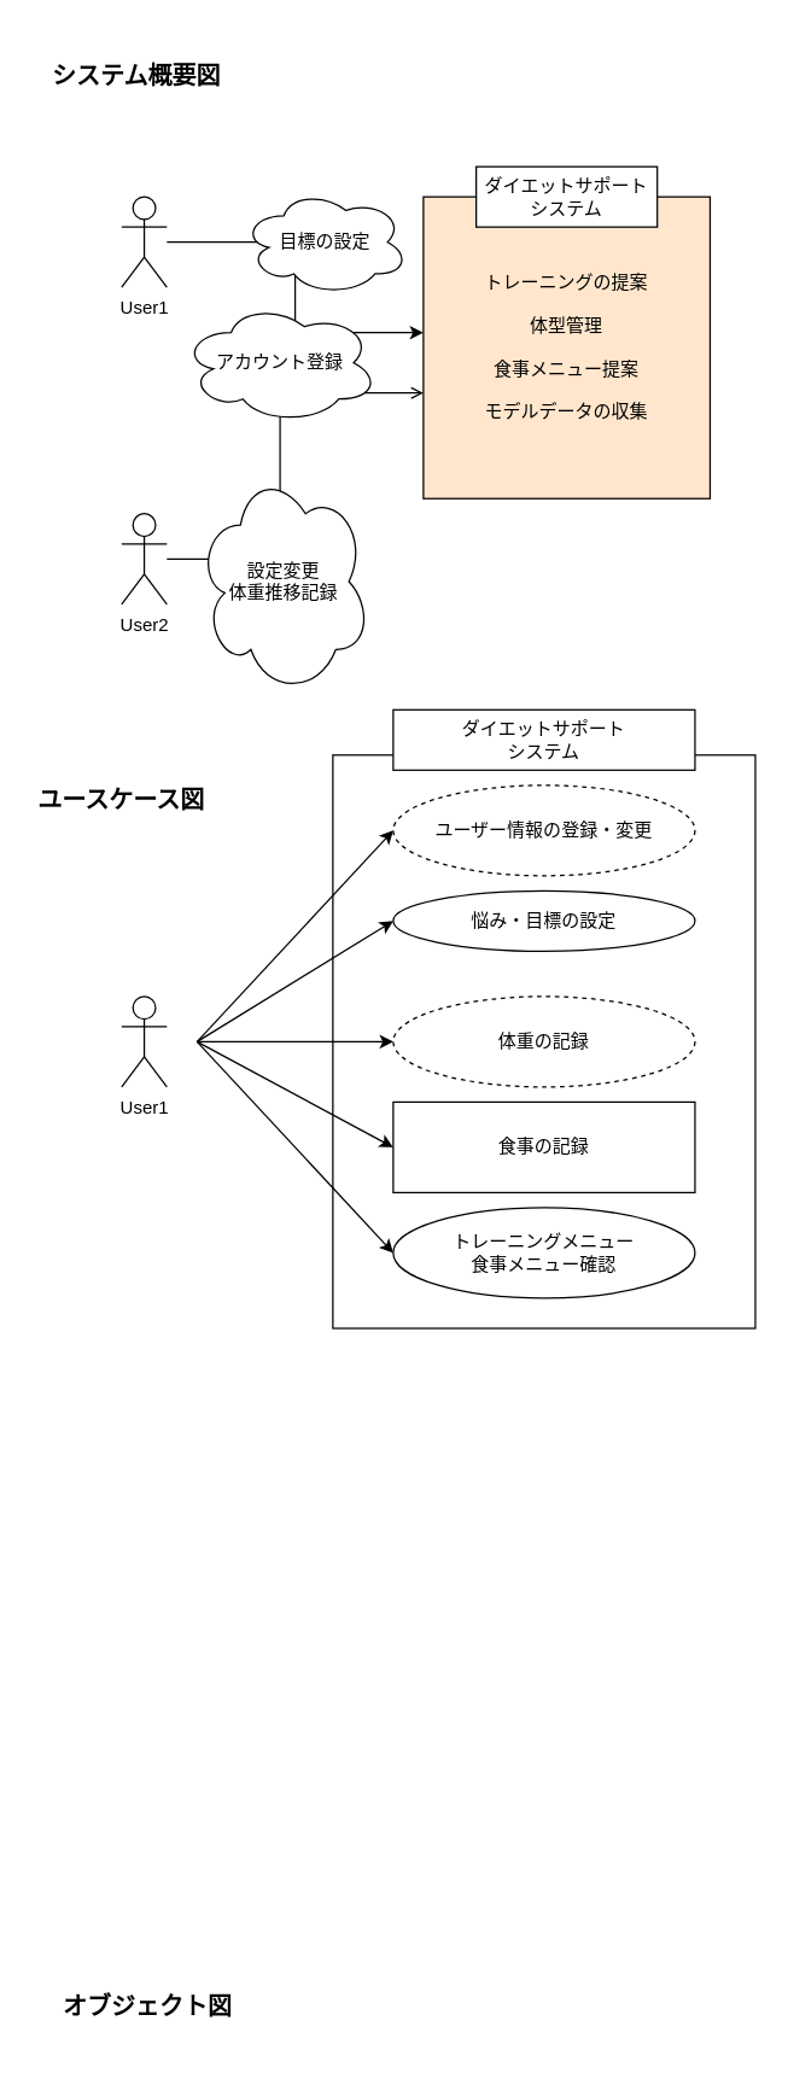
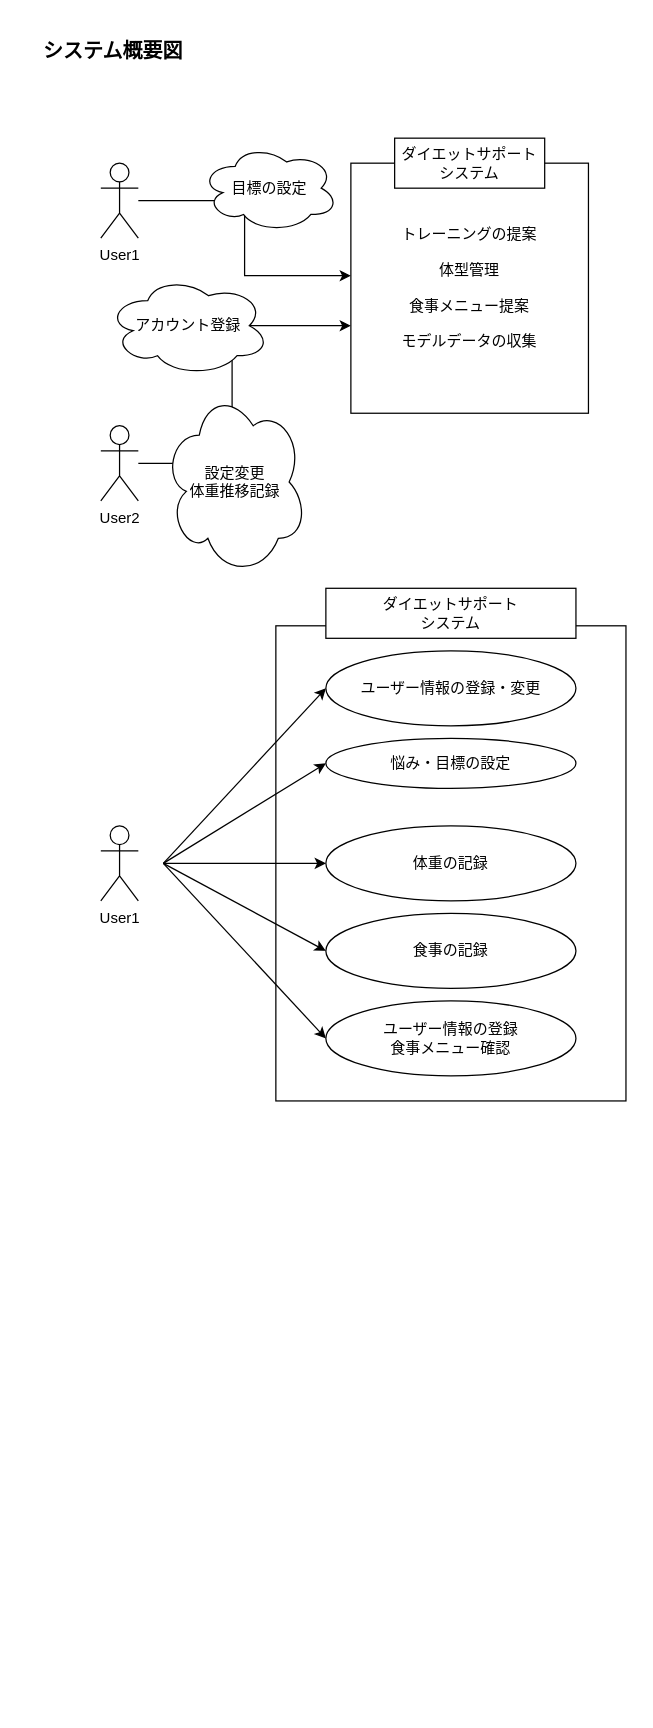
- <mxCell id="10" value="&lt;font style=&quot;font-size: 16px;&quot;&gt;&lt;b style=&quot;&quot;&gt;システム概要図&lt;/b&gt;&lt;/font&gt;" style="text;html=1;align=center;verticalAlign=middle;whiteSpace=wrap;rounded=0;" parent="1" vertex="1"><mxGeometry x="30" y="20" width="120" height="60" as="geometry" /></mxCell>
+ <mxCell id="10" value="&lt;font style=&quot;font-size: 16px;&quot;&gt;&lt;b style=&quot;&quot;&gt;システム概要図&lt;/b&gt;&lt;/font&gt;" style="text;html=1;align=center;verticalAlign=middle;whiteSpace=wrap;rounded=0;" parent="1" vertex="1"><mxGeometry x="30" y="10" width="120" height="60" as="geometry" /></mxCell>
- <mxCell id="8" value="目標の設定" style="ellipse;shape=cloud;whiteSpace=wrap;html=1;" parent="1" vertex="1"><mxGeometry x="160" y="125" width="110" height="70" as="geometry" /></mxCell>
+ <mxCell id="8" value="目標の設定" style="ellipse;shape=cloud;whiteSpace=wrap;html=1;" parent="1" vertex="1"><mxGeometry x="160" y="115" width="110" height="70" as="geometry" /></mxCell>
- <mxCell id="5" value="トレーニングの提案&lt;div&gt;&lt;br&gt;&lt;/div&gt;&lt;div&gt;体型管理&lt;/div&gt;&lt;div&gt;&lt;br&gt;&lt;/div&gt;&lt;div&gt;食事メニュー提案&lt;/div&gt;&lt;div&gt;&lt;br&gt;&lt;/div&gt;&lt;div&gt;モデルデータの収集&lt;/div&gt;" style="rounded=0;whiteSpace=wrap;html=1;fillColor=#ffe6cc;" parent="1" vertex="1"><mxGeometry x="280" y="130" width="190" height="200" as="geometry" /></mxCell>
+ <mxCell id="5" value="トレーニングの提案&lt;div&gt;&lt;br&gt;&lt;/div&gt;&lt;div&gt;体型管理&lt;/div&gt;&lt;div&gt;&lt;br&gt;&lt;/div&gt;&lt;div&gt;食事メニュー提案&lt;/div&gt;&lt;div&gt;&lt;br&gt;&lt;/div&gt;&lt;div&gt;モデルデータの収集&lt;/div&gt;" style="rounded=0;whiteSpace=wrap;html=1;" parent="1" vertex="1"><mxGeometry x="280" y="130" width="190" height="200" as="geometry" /></mxCell>
- <mxCell id="9" value="アカウント登録" style="ellipse;shape=cloud;whiteSpace=wrap;html=1;" parent="1" vertex="1"><mxGeometry x="120" y="200" width="130" height="80" as="geometry" /></mxCell>
+ <mxCell id="9" value="アカウント登録" style="ellipse;shape=cloud;whiteSpace=wrap;html=1;" parent="1" vertex="1"><mxGeometry x="85" y="220" width="130" height="80" as="geometry" /></mxCell>
- <mxCell id="3" style="edgeStyle=orthogonalEdgeStyle;rounded=0;orthogonalLoop=1;jettySize=auto;html=1;endArrow=open;" parent="1" source="4" target="5" edge="1"><mxGeometry relative="1" as="geometry"><Array as="points"><mxPoint x="185" y="370" /><mxPoint x="185" y="260" /></Array></mxGeometry></mxCell>
+ <mxCell id="3" style="edgeStyle=orthogonalEdgeStyle;rounded=0;orthogonalLoop=1;jettySize=auto;html=1;" parent="1" source="4" target="5" edge="1"><mxGeometry relative="1" as="geometry"><Array as="points"><mxPoint x="185" y="370" /><mxPoint x="185" y="260" /></Array></mxGeometry></mxCell>
- <mxCell id="12" value="&lt;font style=&quot;font-size: 16px;&quot;&gt;&lt;b style=&quot;&quot;&gt;ユースケース図&lt;/b&gt;&lt;/font&gt;" style="text;html=1;align=center;verticalAlign=middle;whiteSpace=wrap;rounded=0;" parent="1" vertex="1"><mxGeometry x="20" y="500" width="120" height="60" as="geometry" /></mxCell>
- <mxCell id="15" value="ユーザー情報の登録・変更" style="ellipse;whiteSpace=wrap;html=1;dashed=1;" parent="1" vertex="1"><mxGeometry x="260" y="520" width="200" height="60" as="geometry" /></mxCell>
+ <mxCell id="15" value="ユーザー情報の登録・変更" style="ellipse;whiteSpace=wrap;html=1;" parent="1" vertex="1"><mxGeometry x="260" y="520" width="200" height="60" as="geometry" /></mxCell>
- <mxCell id="19" value="体重の記録" style="ellipse;whiteSpace=wrap;html=1;dashed=1;" parent="1" vertex="1"><mxGeometry x="260" y="660" width="200" height="60" as="geometry" /></mxCell>
+ <mxCell id="19" value="体重の記録" style="ellipse;whiteSpace=wrap;html=1;" parent="1" vertex="1"><mxGeometry x="260" y="660" width="200" height="60" as="geometry" /></mxCell>
- <mxCell id="22" value="&lt;div&gt;食事の記録&lt;/div&gt;" style="whiteSpace=wrap;html=1;rounded=0;" parent="1" vertex="1"><mxGeometry x="260" y="730" width="200" height="60" as="geometry" /></mxCell>
+ <mxCell id="22" value="&lt;div&gt;食事の記録&lt;/div&gt;" style="ellipse;whiteSpace=wrap;html=1;" parent="1" vertex="1"><mxGeometry x="260" y="730" width="200" height="60" as="geometry" /></mxCell>
- <mxCell id="24" value="トレーニングメニュー&lt;div&gt;食事メニュー確認&lt;/div&gt;" style="ellipse;whiteSpace=wrap;html=1;" parent="1" vertex="1"><mxGeometry x="260" y="800" width="200" height="60" as="geometry" /></mxCell>
+ <mxCell id="24" value="ユーザー情報の登録&lt;div&gt;食事メニュー確認&lt;/div&gt;" style="ellipse;whiteSpace=wrap;html=1;" parent="1" vertex="1"><mxGeometry x="260" y="800" width="200" height="60" as="geometry" /></mxCell>
- <mxCell id="26" value="&lt;font style=&quot;font-size: 16px;&quot;&gt;&lt;b style=&quot;&quot;&gt;オブジェクト図&lt;/b&gt;&lt;/font&gt;" style="text;html=1;align=center;verticalAlign=middle;whiteSpace=wrap;rounded=0;" vertex="1" parent="1"><mxGeometry x="30" y="1300" width="135" height="60" as="geometry" /></mxCell>
